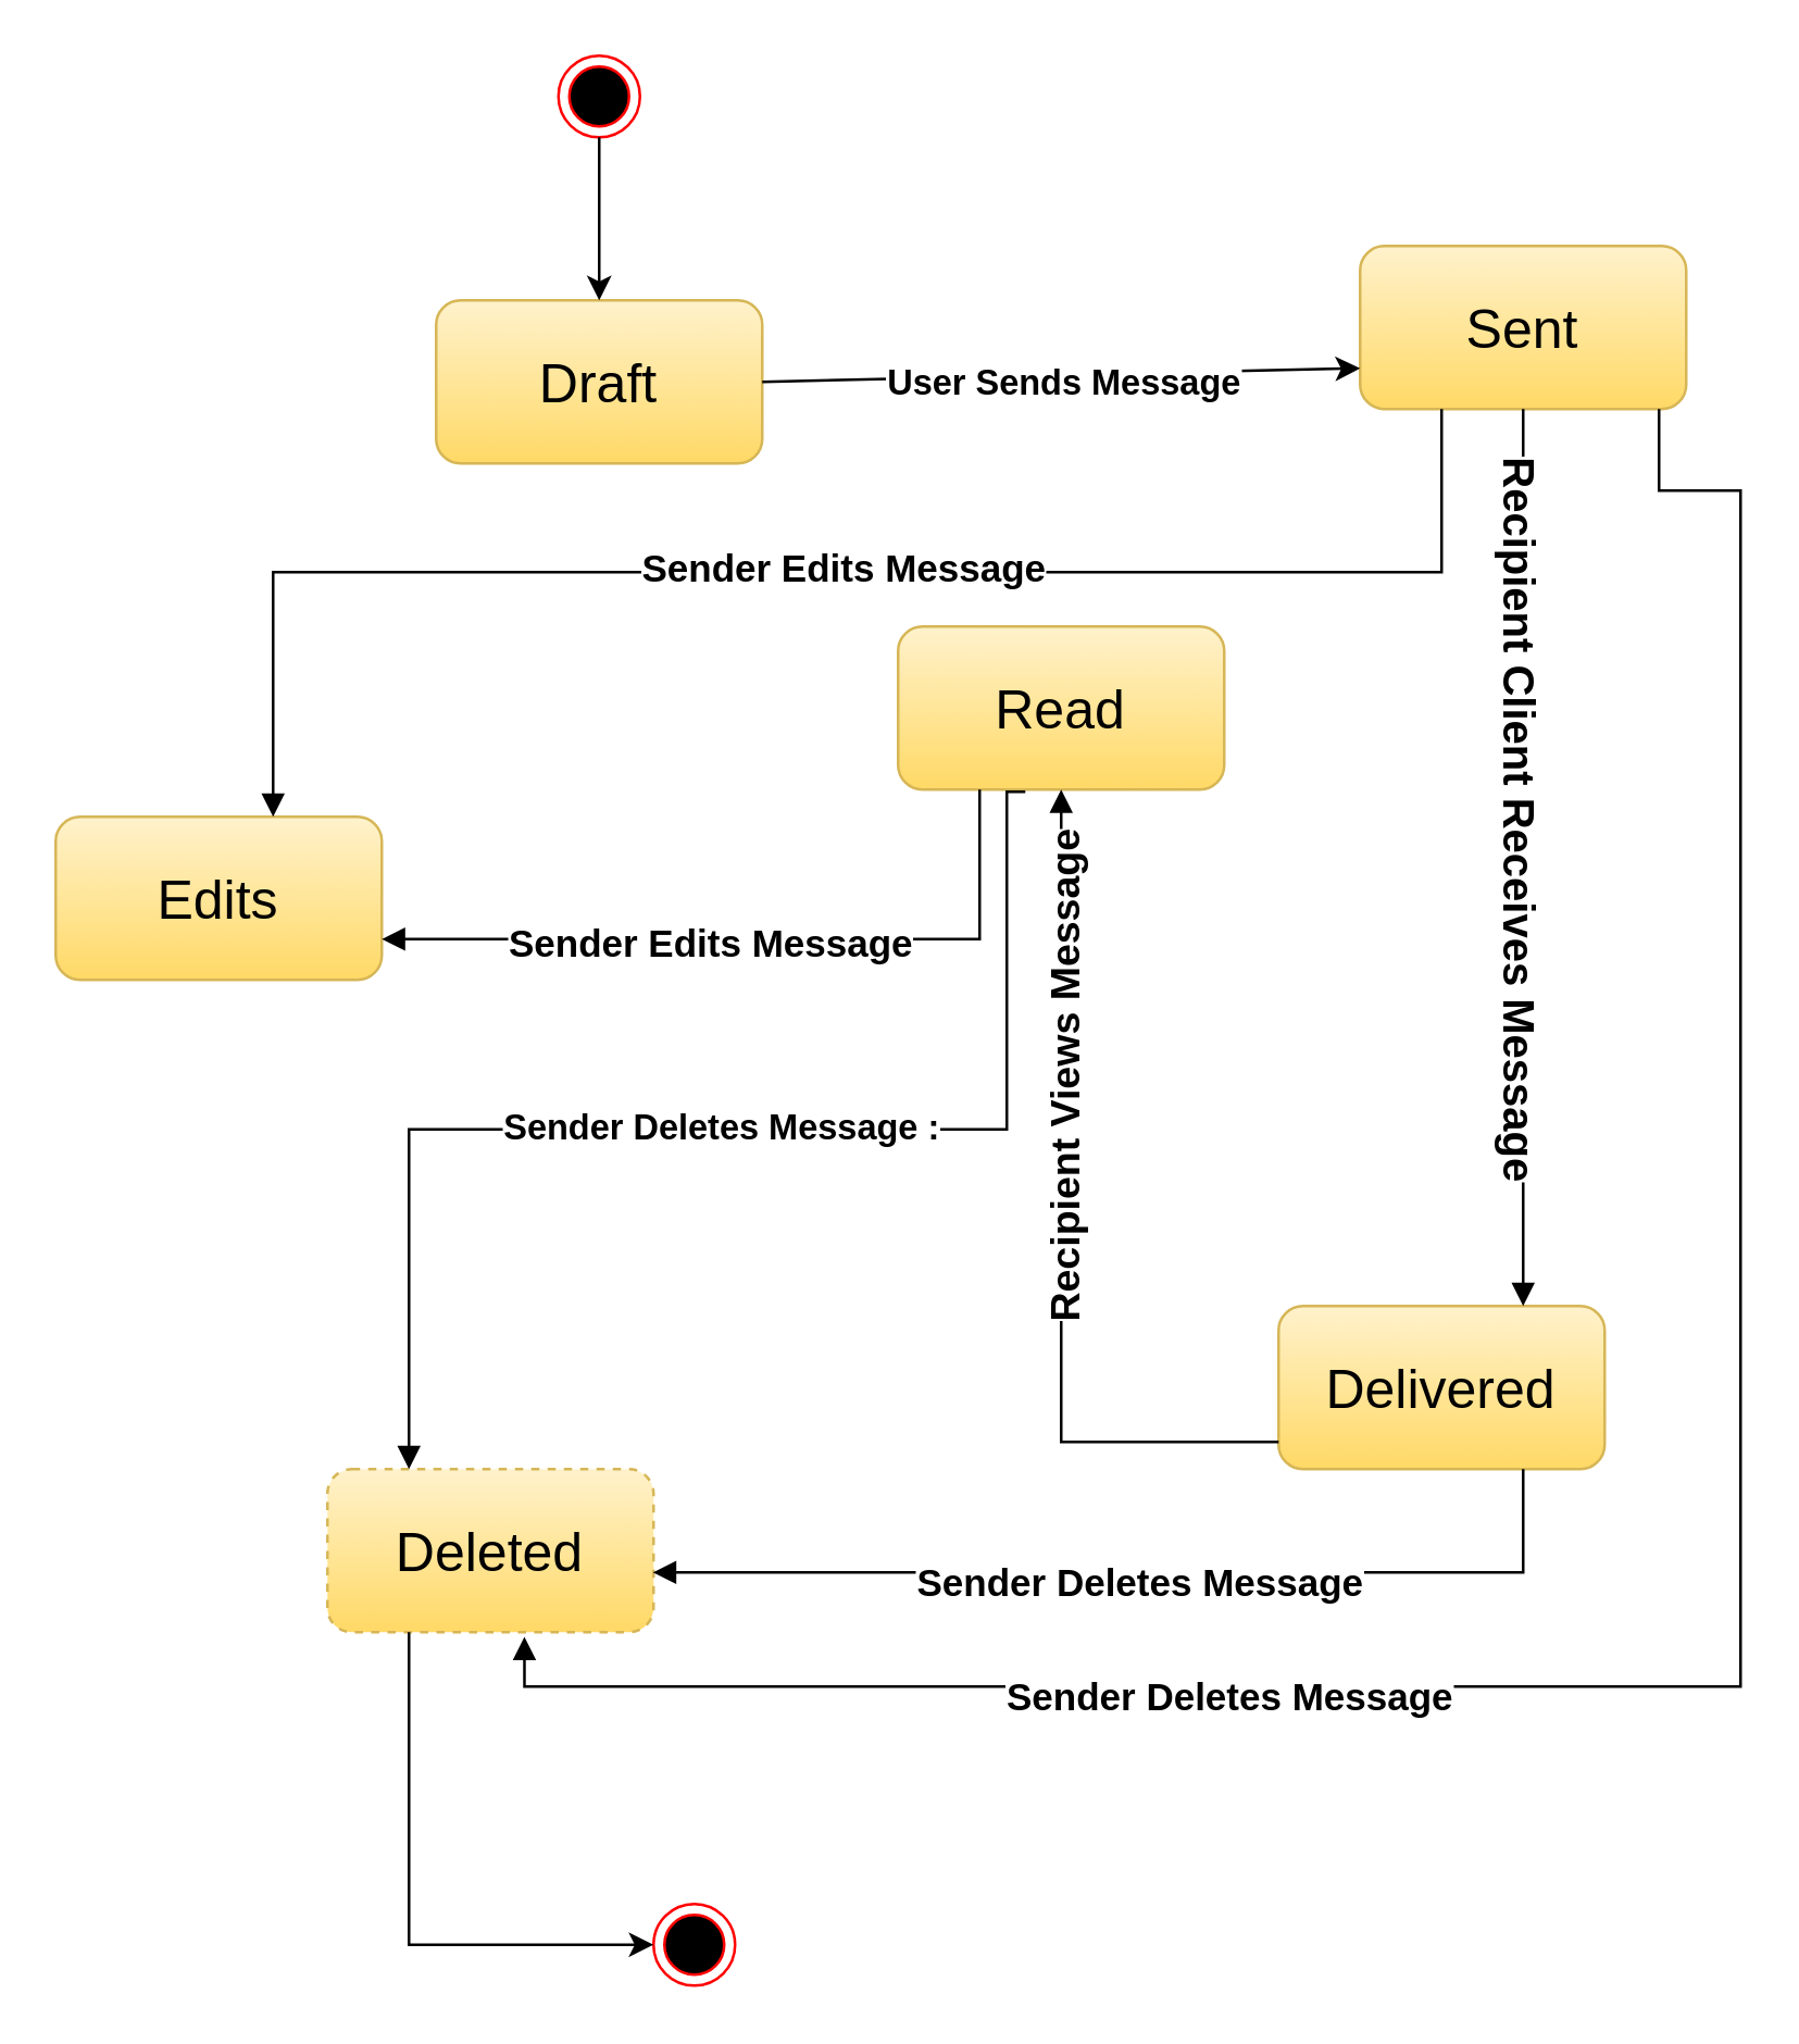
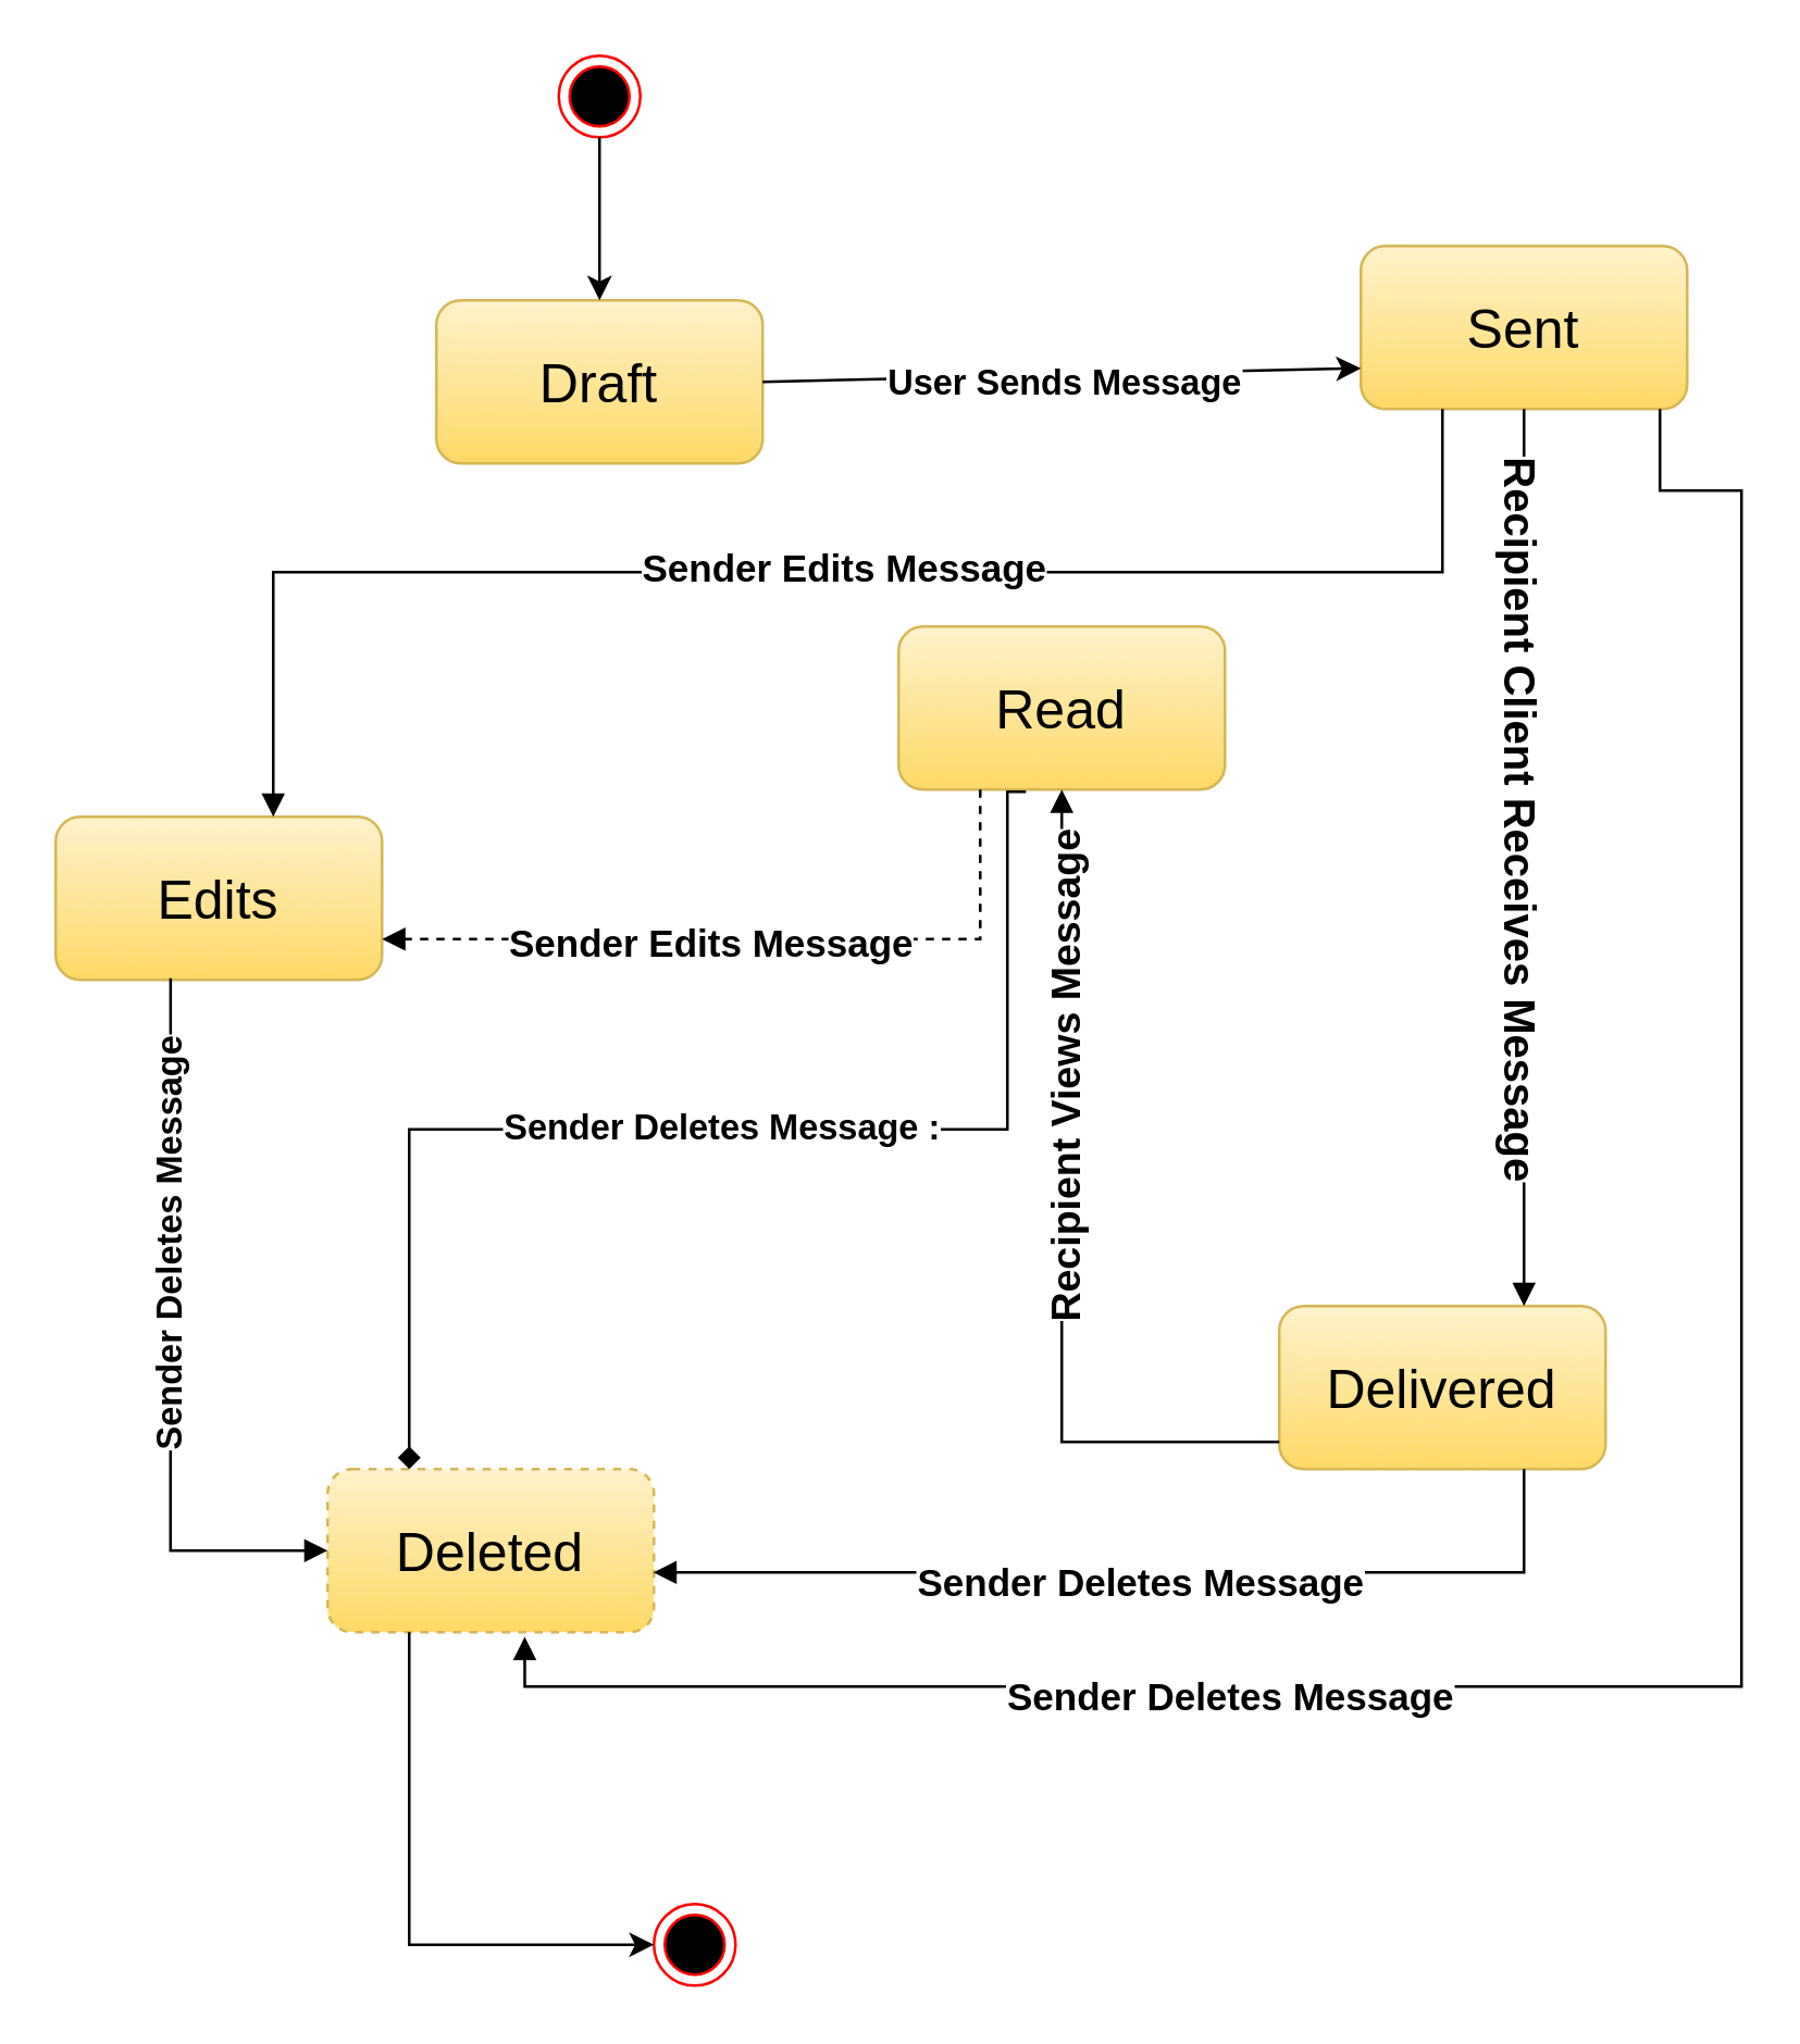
- <mxCell id="18" value="" style="html=1;verticalAlign=bottom;endArrow=block;rounded=0;entryX=1;entryY=0.75;entryDx=0;entryDy=0;edgeStyle=orthogonalEdgeStyle;exitX=0.25;exitY=1;exitDx=0;exitDy=0;" edge="1" parent="1" source="5" target="8"><mxGeometry width="80" relative="1" as="geometry"><mxPoint x="250" y="340" as="sourcePoint" /><mxPoint x="330" y="340" as="targetPoint" /></mxGeometry></mxCell>
+ <mxCell id="18" value="" style="html=1;verticalAlign=bottom;endArrow=block;rounded=0;entryX=1;entryY=0.75;entryDx=0;entryDy=0;edgeStyle=orthogonalEdgeStyle;exitX=0.25;exitY=1;exitDx=0;exitDy=0;dashed=1;" edge="1" parent="1" source="5" target="8"><mxGeometry width="80" relative="1" as="geometry"><mxPoint x="250" y="340" as="sourcePoint" /><mxPoint x="330" y="340" as="targetPoint" /></mxGeometry></mxCell>
- <mxCell id="24" value="" style="html=1;verticalAlign=bottom;endArrow=block;rounded=0;exitX=0.39;exitY=1.013;exitDx=0;exitDy=0;exitPerimeter=0;edgeStyle=orthogonalEdgeStyle;" edge="1" parent="1" source="5" target="7"><mxGeometry width="80" relative="1" as="geometry"><mxPoint x="230" y="470" as="sourcePoint" /><mxPoint x="310" y="470" as="targetPoint" /><Array as="points"><mxPoint x="370" y="291" /><mxPoint x="370" y="415" /><mxPoint x="150" y="415" /></Array></mxGeometry></mxCell>
+ <mxCell id="24" value="" style="html=1;verticalAlign=bottom;endArrow=diamond;rounded=0;exitX=0.39;exitY=1.013;exitDx=0;exitDy=0;exitPerimeter=0;edgeStyle=orthogonalEdgeStyle;" edge="1" parent="1" source="5" target="7"><mxGeometry width="80" relative="1" as="geometry"><mxPoint x="230" y="470" as="sourcePoint" /><mxPoint x="310" y="470" as="targetPoint" /><Array as="points"><mxPoint x="370" y="291" /><mxPoint x="370" y="415" /><mxPoint x="150" y="415" /></Array></mxGeometry></mxCell>
+ <mxCell id="26" value="&lt;font style=&quot;font-size: 13px;&quot;&gt;&lt;b&gt;Sender Deletes Message&lt;/b&gt;&lt;/font&gt;" style="html=1;verticalAlign=bottom;endArrow=block;rounded=0;exitX=0.352;exitY=0.99;exitDx=0;exitDy=0;exitPerimeter=0;entryX=0;entryY=0.5;entryDx=0;entryDy=0;edgeStyle=orthogonalEdgeStyle;horizontal=0;" edge="1" parent="1" source="8" target="7"><mxGeometry x="-0.251" y="8" width="80" relative="1" as="geometry"><mxPoint x="30" y="450" as="sourcePoint" /><mxPoint x="110" y="450" as="targetPoint" /><Array as="points"><mxPoint x="62" y="570" /></Array><mxPoint as="offset" /></mxGeometry></mxCell>
